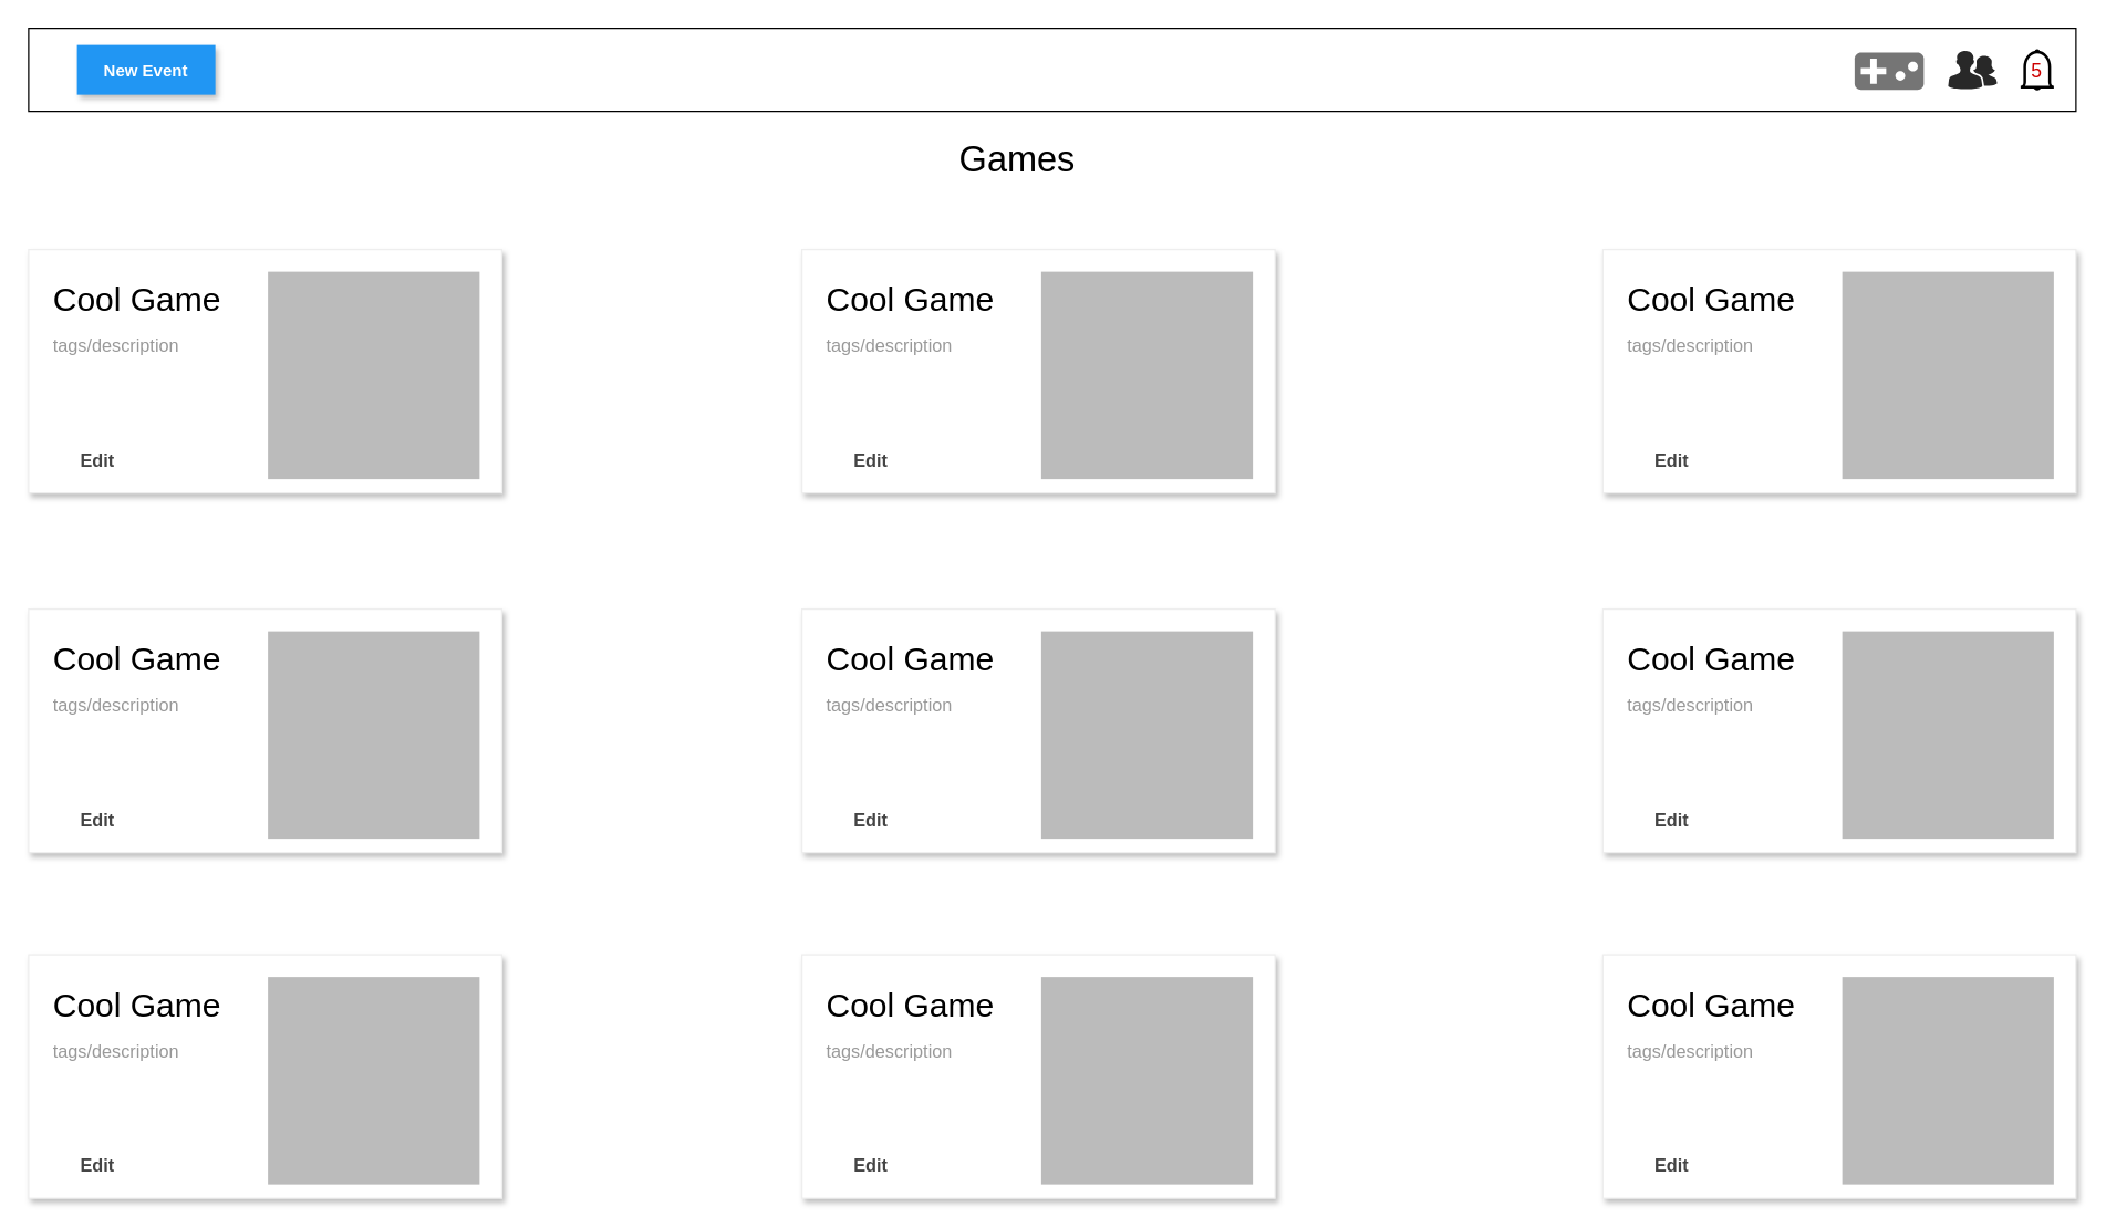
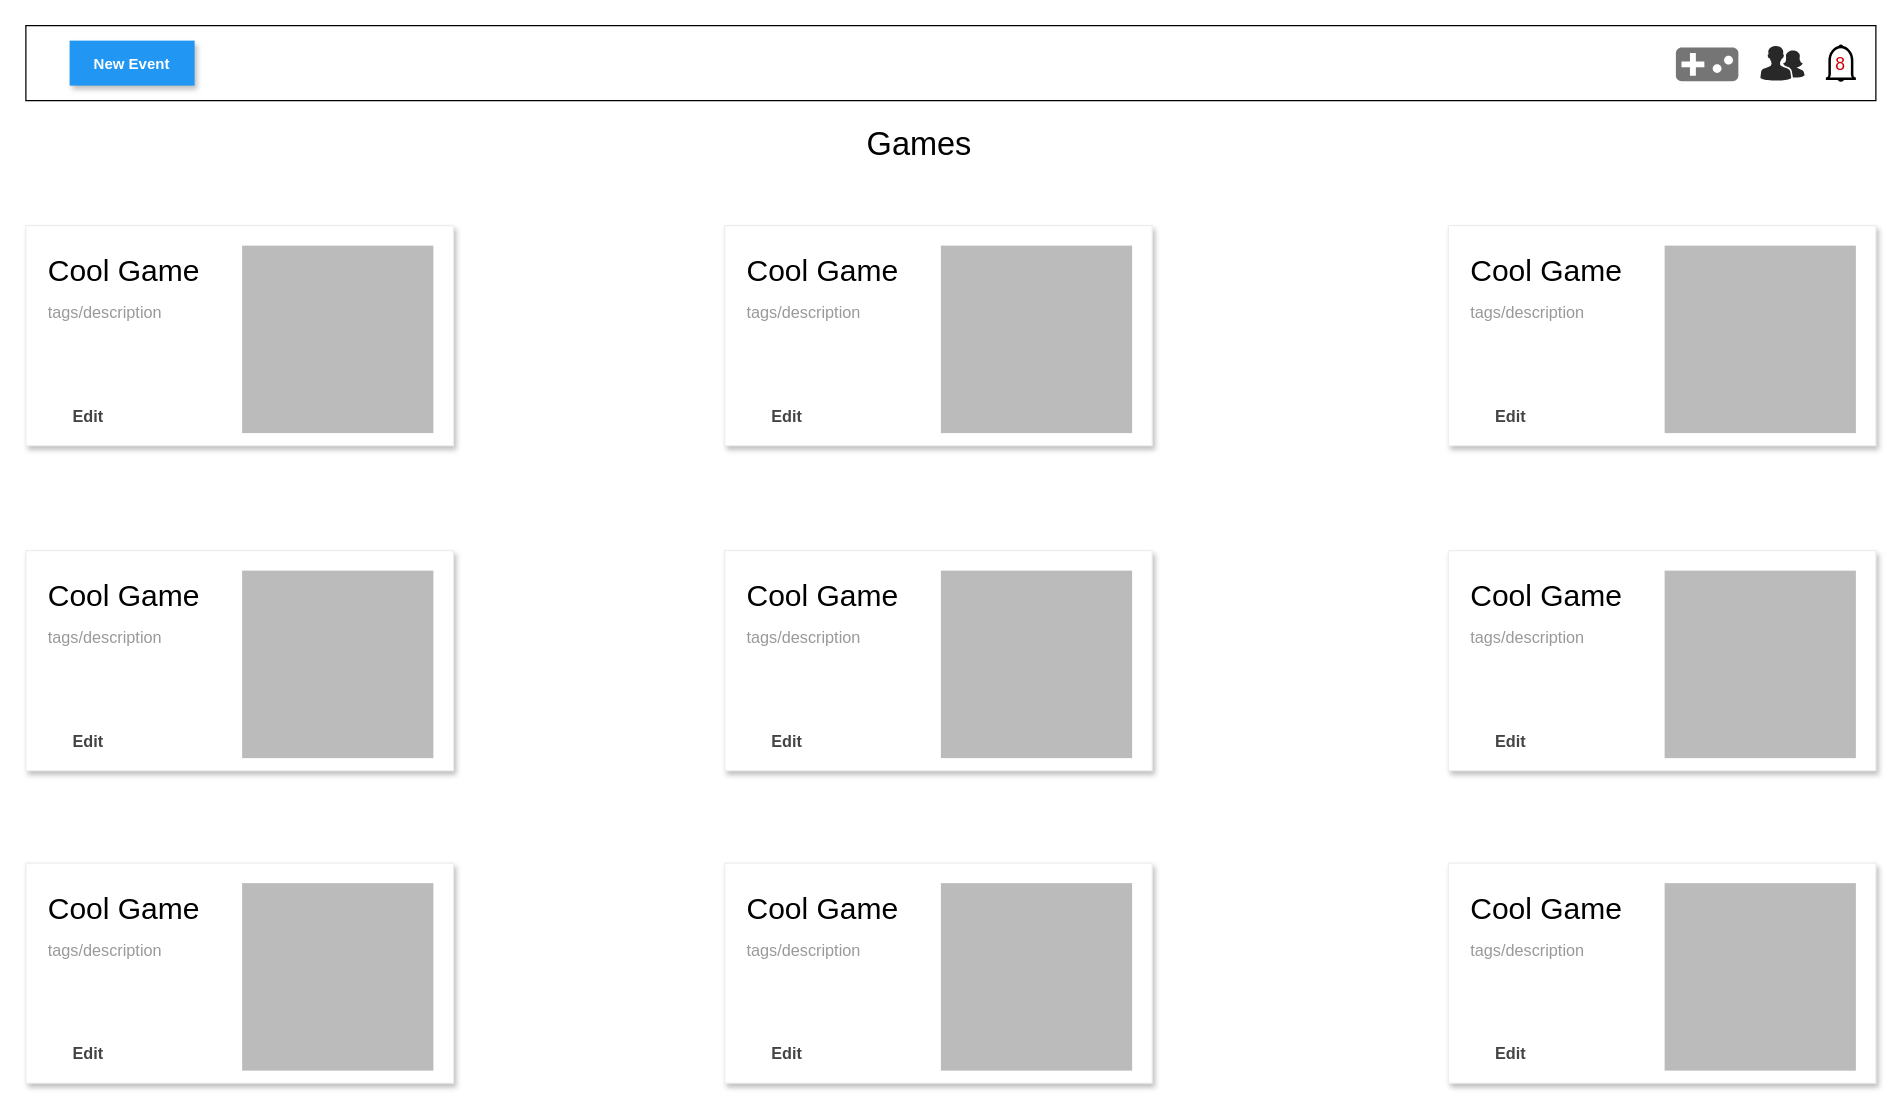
- <mxCell id="5" value="&lt;font color=&quot;#cc0000&quot;&gt;5&lt;/font&gt;" style="text;html=1;strokeColor=none;fillColor=none;align=center;verticalAlign=middle;whiteSpace=wrap;rounded=0;fontSize=14;" parent="1" vertex="1"><mxGeometry x="1462" y="36" width="20" height="30" as="geometry" /></mxCell>
+ <mxCell id="5" value="&lt;font color=&quot;#cc0000&quot;&gt;8&lt;/font&gt;" style="text;html=1;strokeColor=none;fillColor=none;align=center;verticalAlign=middle;whiteSpace=wrap;rounded=0;fontSize=14;" parent="1" vertex="1"><mxGeometry x="1462" y="36" width="20" height="30" as="geometry" /></mxCell>
